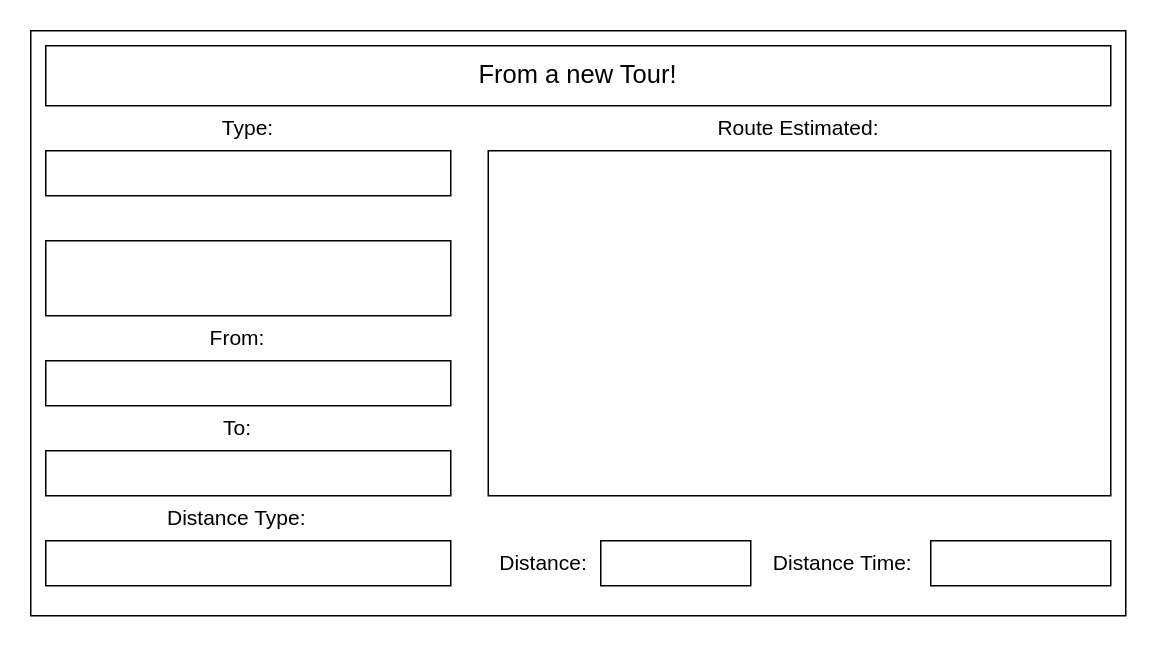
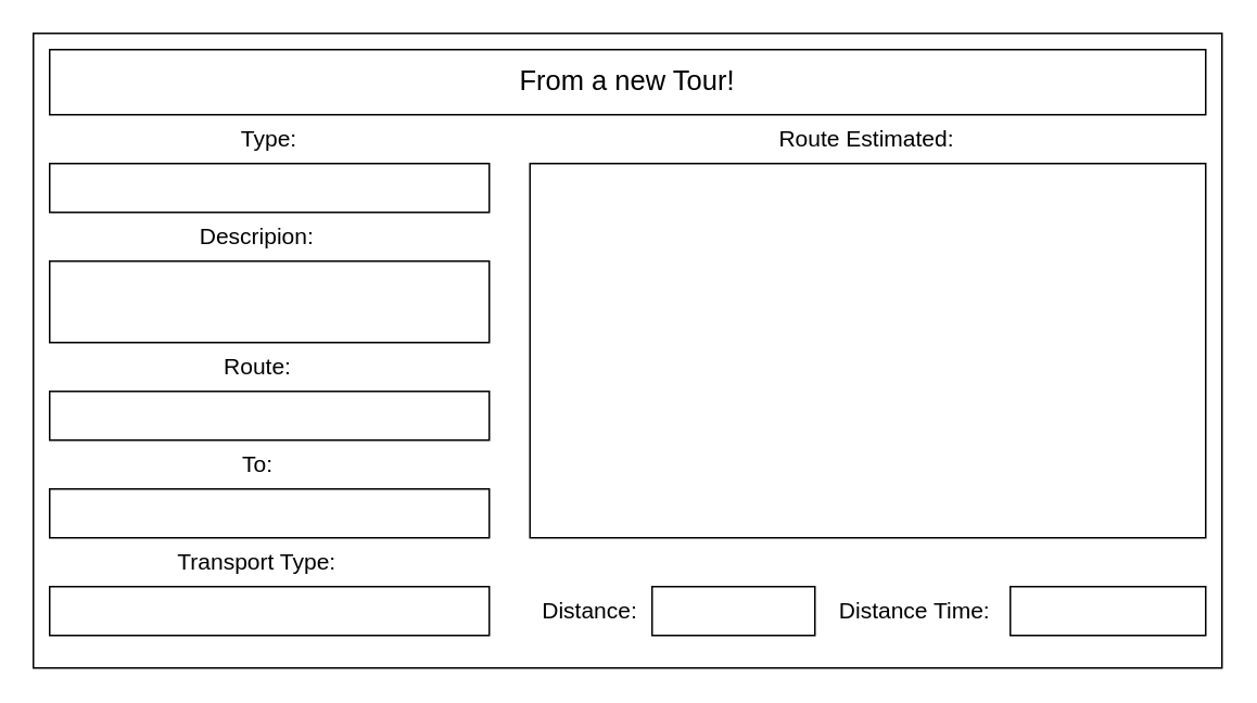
+ <mxCell id="8" value="&lt;font style=&quot;font-size: 14px;&quot;&gt;Descripion:&lt;/font&gt;" style="text;html=1;align=center;verticalAlign=middle;whiteSpace=wrap;rounded=0;" vertex="1" parent="1"><mxGeometry x="120" y="130" width="75" height="30" as="geometry" /></mxCell>
- <mxCell id="10" value="&lt;font style=&quot;font-size: 14px;&quot;&gt;From:&lt;/font&gt;" style="text;html=1;align=center;verticalAlign=middle;whiteSpace=wrap;rounded=0;" vertex="1" parent="1"><mxGeometry x="127.5" y="210" width="60" height="30" as="geometry" /></mxCell>
+ <mxCell id="10" value="&lt;font style=&quot;font-size: 14px;&quot;&gt;Route:&lt;/font&gt;" style="text;html=1;align=center;verticalAlign=middle;whiteSpace=wrap;rounded=0;" vertex="1" parent="1"><mxGeometry x="127.5" y="210" width="60" height="30" as="geometry" /></mxCell>
- <mxCell id="12" value="&lt;font style=&quot;font-size: 14px;&quot;&gt;Distance Type:&lt;/font&gt;" style="text;html=1;align=center;verticalAlign=middle;whiteSpace=wrap;rounded=0;" vertex="1" parent="1"><mxGeometry x="96.25" y="330" width="122.5" height="30" as="geometry" /></mxCell>
+ <mxCell id="12" value="&lt;font style=&quot;font-size: 14px;&quot;&gt;Transport Type:&lt;/font&gt;" style="text;html=1;align=center;verticalAlign=middle;whiteSpace=wrap;rounded=0;" vertex="1" parent="1"><mxGeometry x="96.25" y="330" width="122.5" height="30" as="geometry" /></mxCell>
